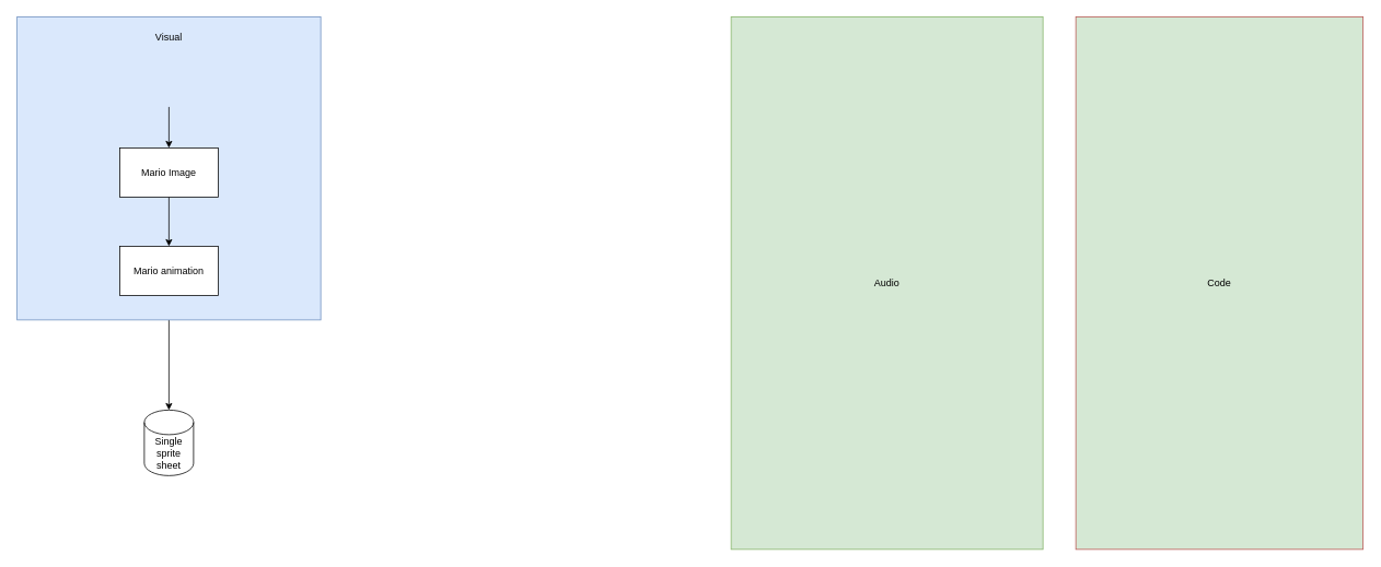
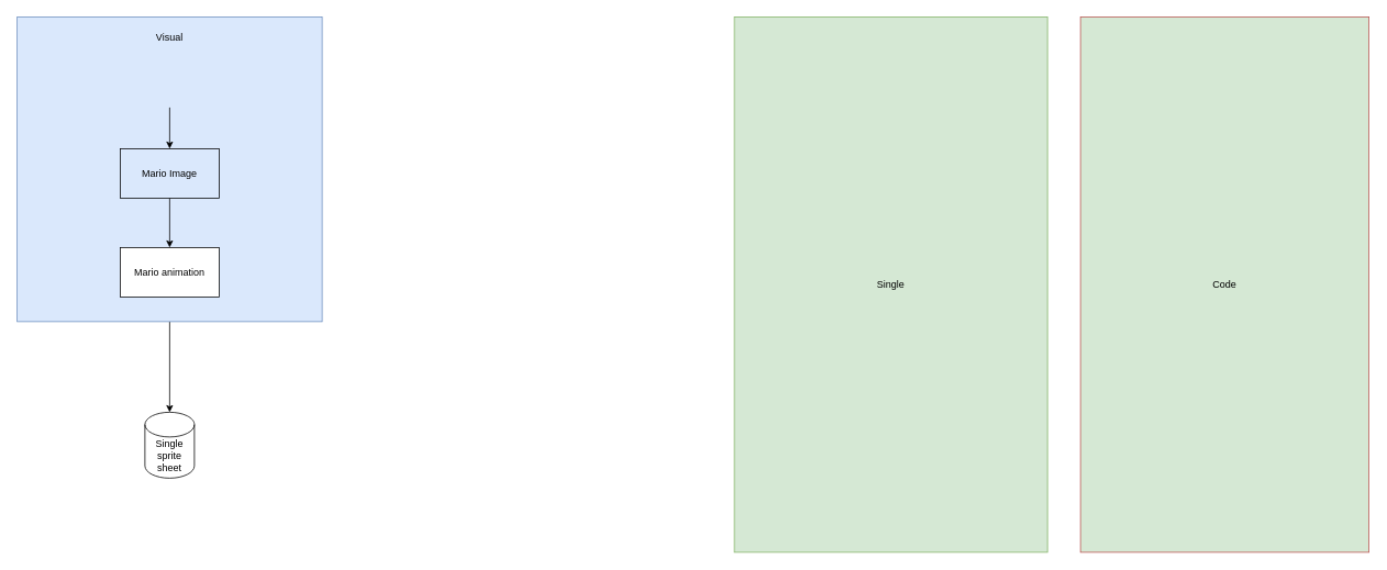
- <mxCell id="10" value="Mario Image" style="rounded=0;whiteSpace=wrap;html=1;" parent="1" vertex="1"><mxGeometry x="145" y="180" width="120" height="60" as="geometry" /></mxCell>
+ <mxCell id="10" value="Mario Image" style="rounded=0;whiteSpace=wrap;html=1;fillColor=#dae8fc;" parent="1" vertex="1"><mxGeometry x="145" y="180" width="120" height="60" as="geometry" /></mxCell>
- <mxCell id="4" value="Audio" style="rounded=0;whiteSpace=wrap;html=1;fillColor=#d5e8d4;strokeColor=#82b366;" parent="1" vertex="1"><mxGeometry x="890" y="20" width="380" height="650" as="geometry" /></mxCell>
+ <mxCell id="4" value="Single" style="rounded=0;whiteSpace=wrap;html=1;fillColor=#d5e8d4;strokeColor=#82b366;" parent="1" vertex="1"><mxGeometry x="890" y="20" width="380" height="650" as="geometry" /></mxCell>
